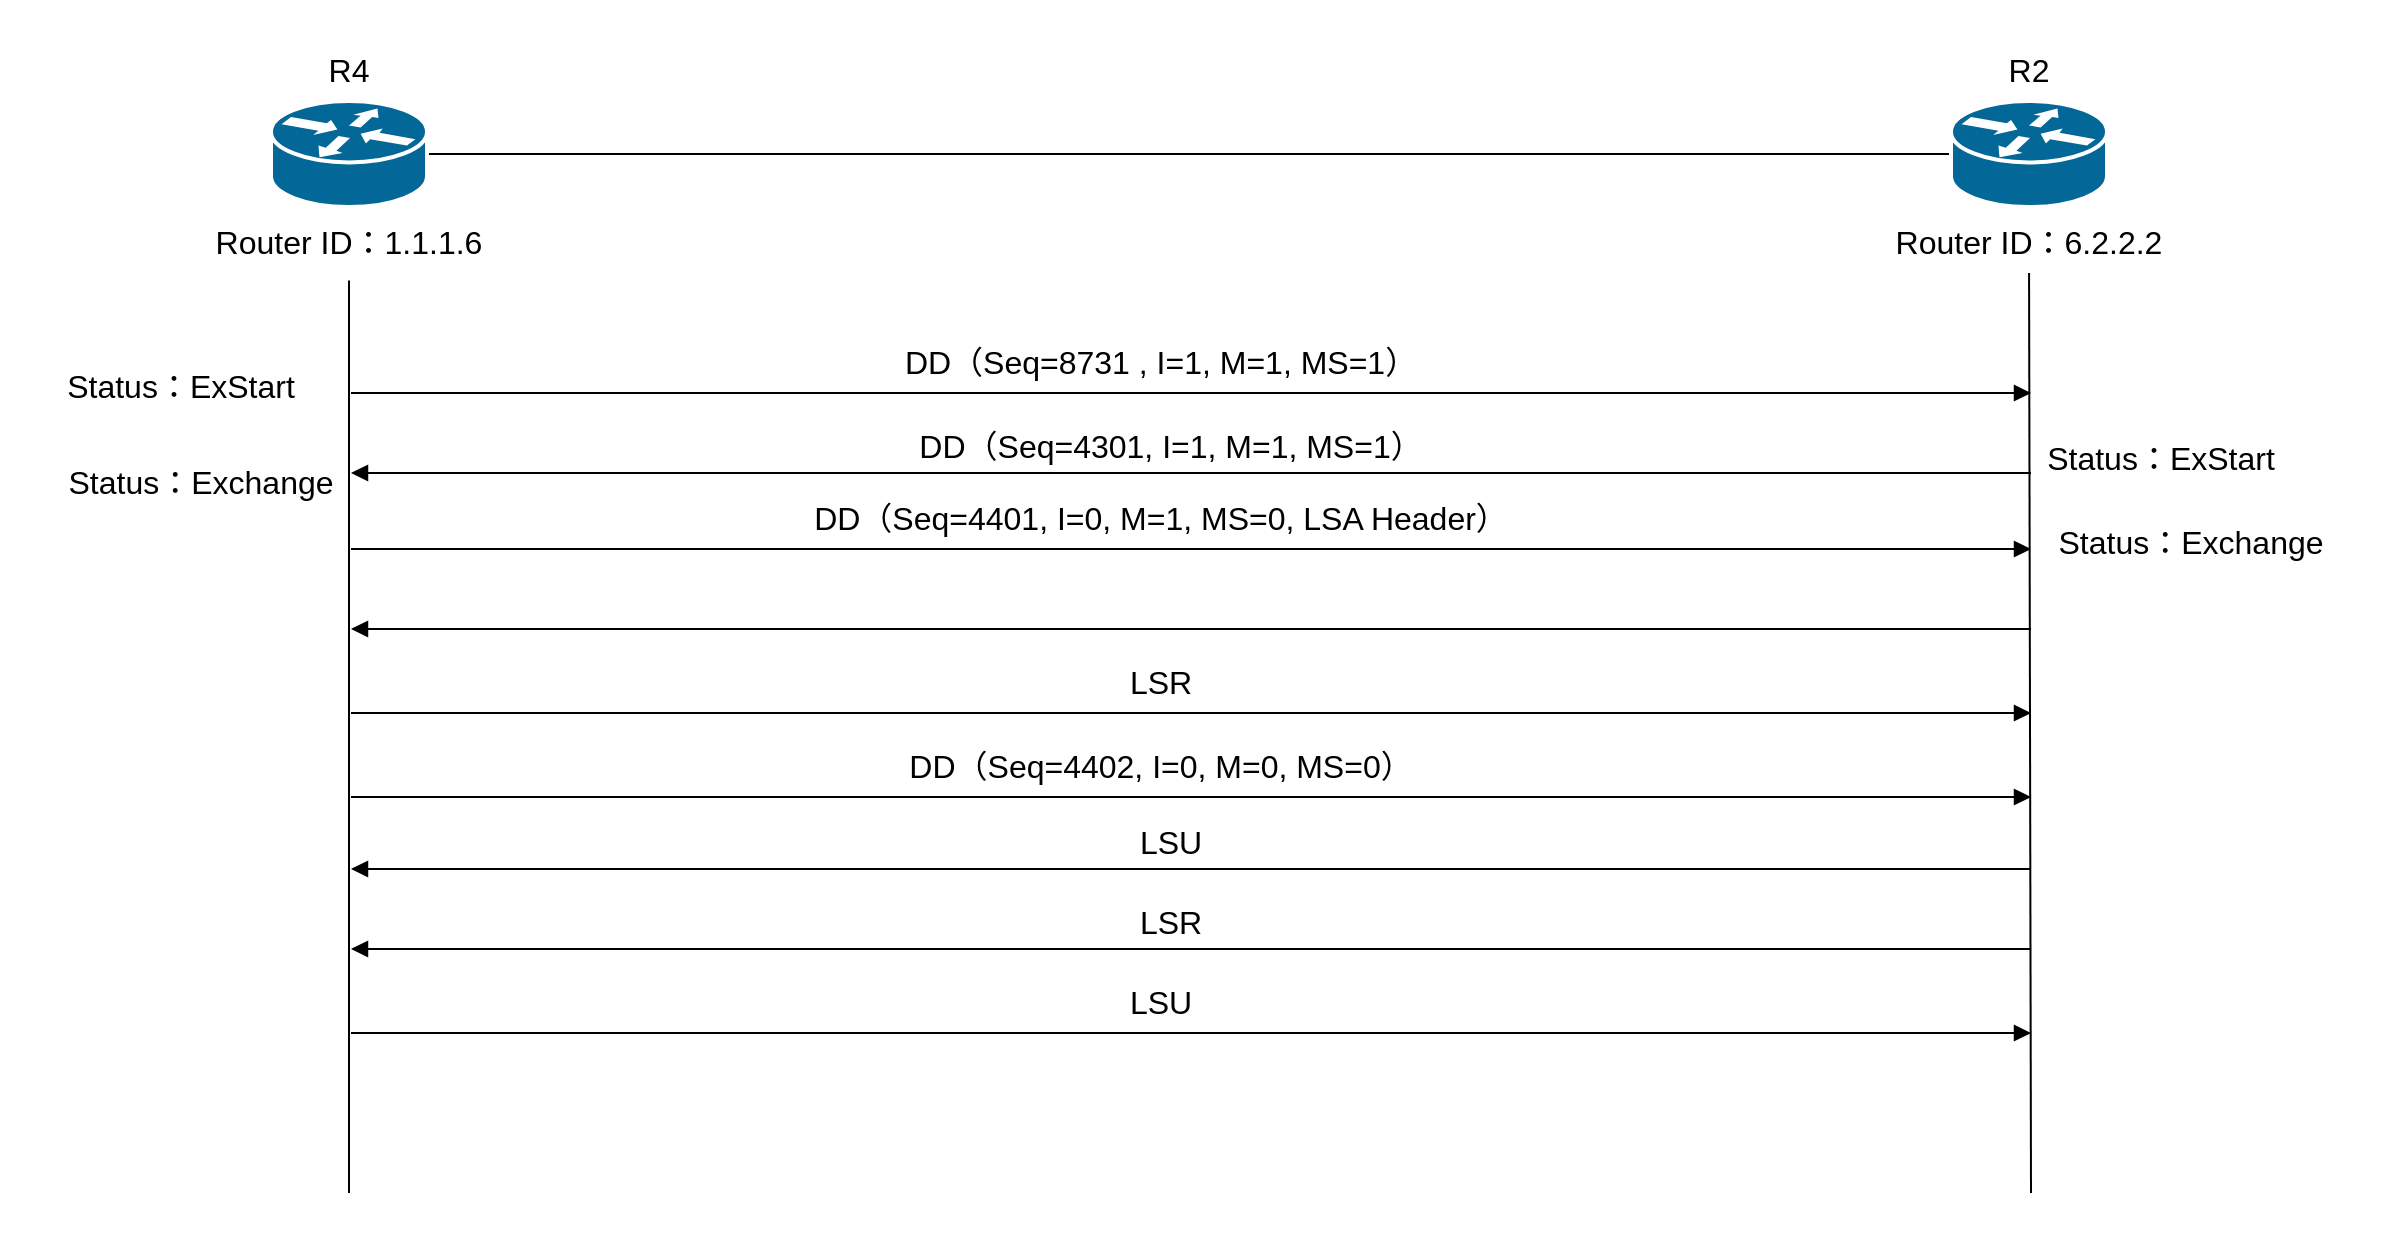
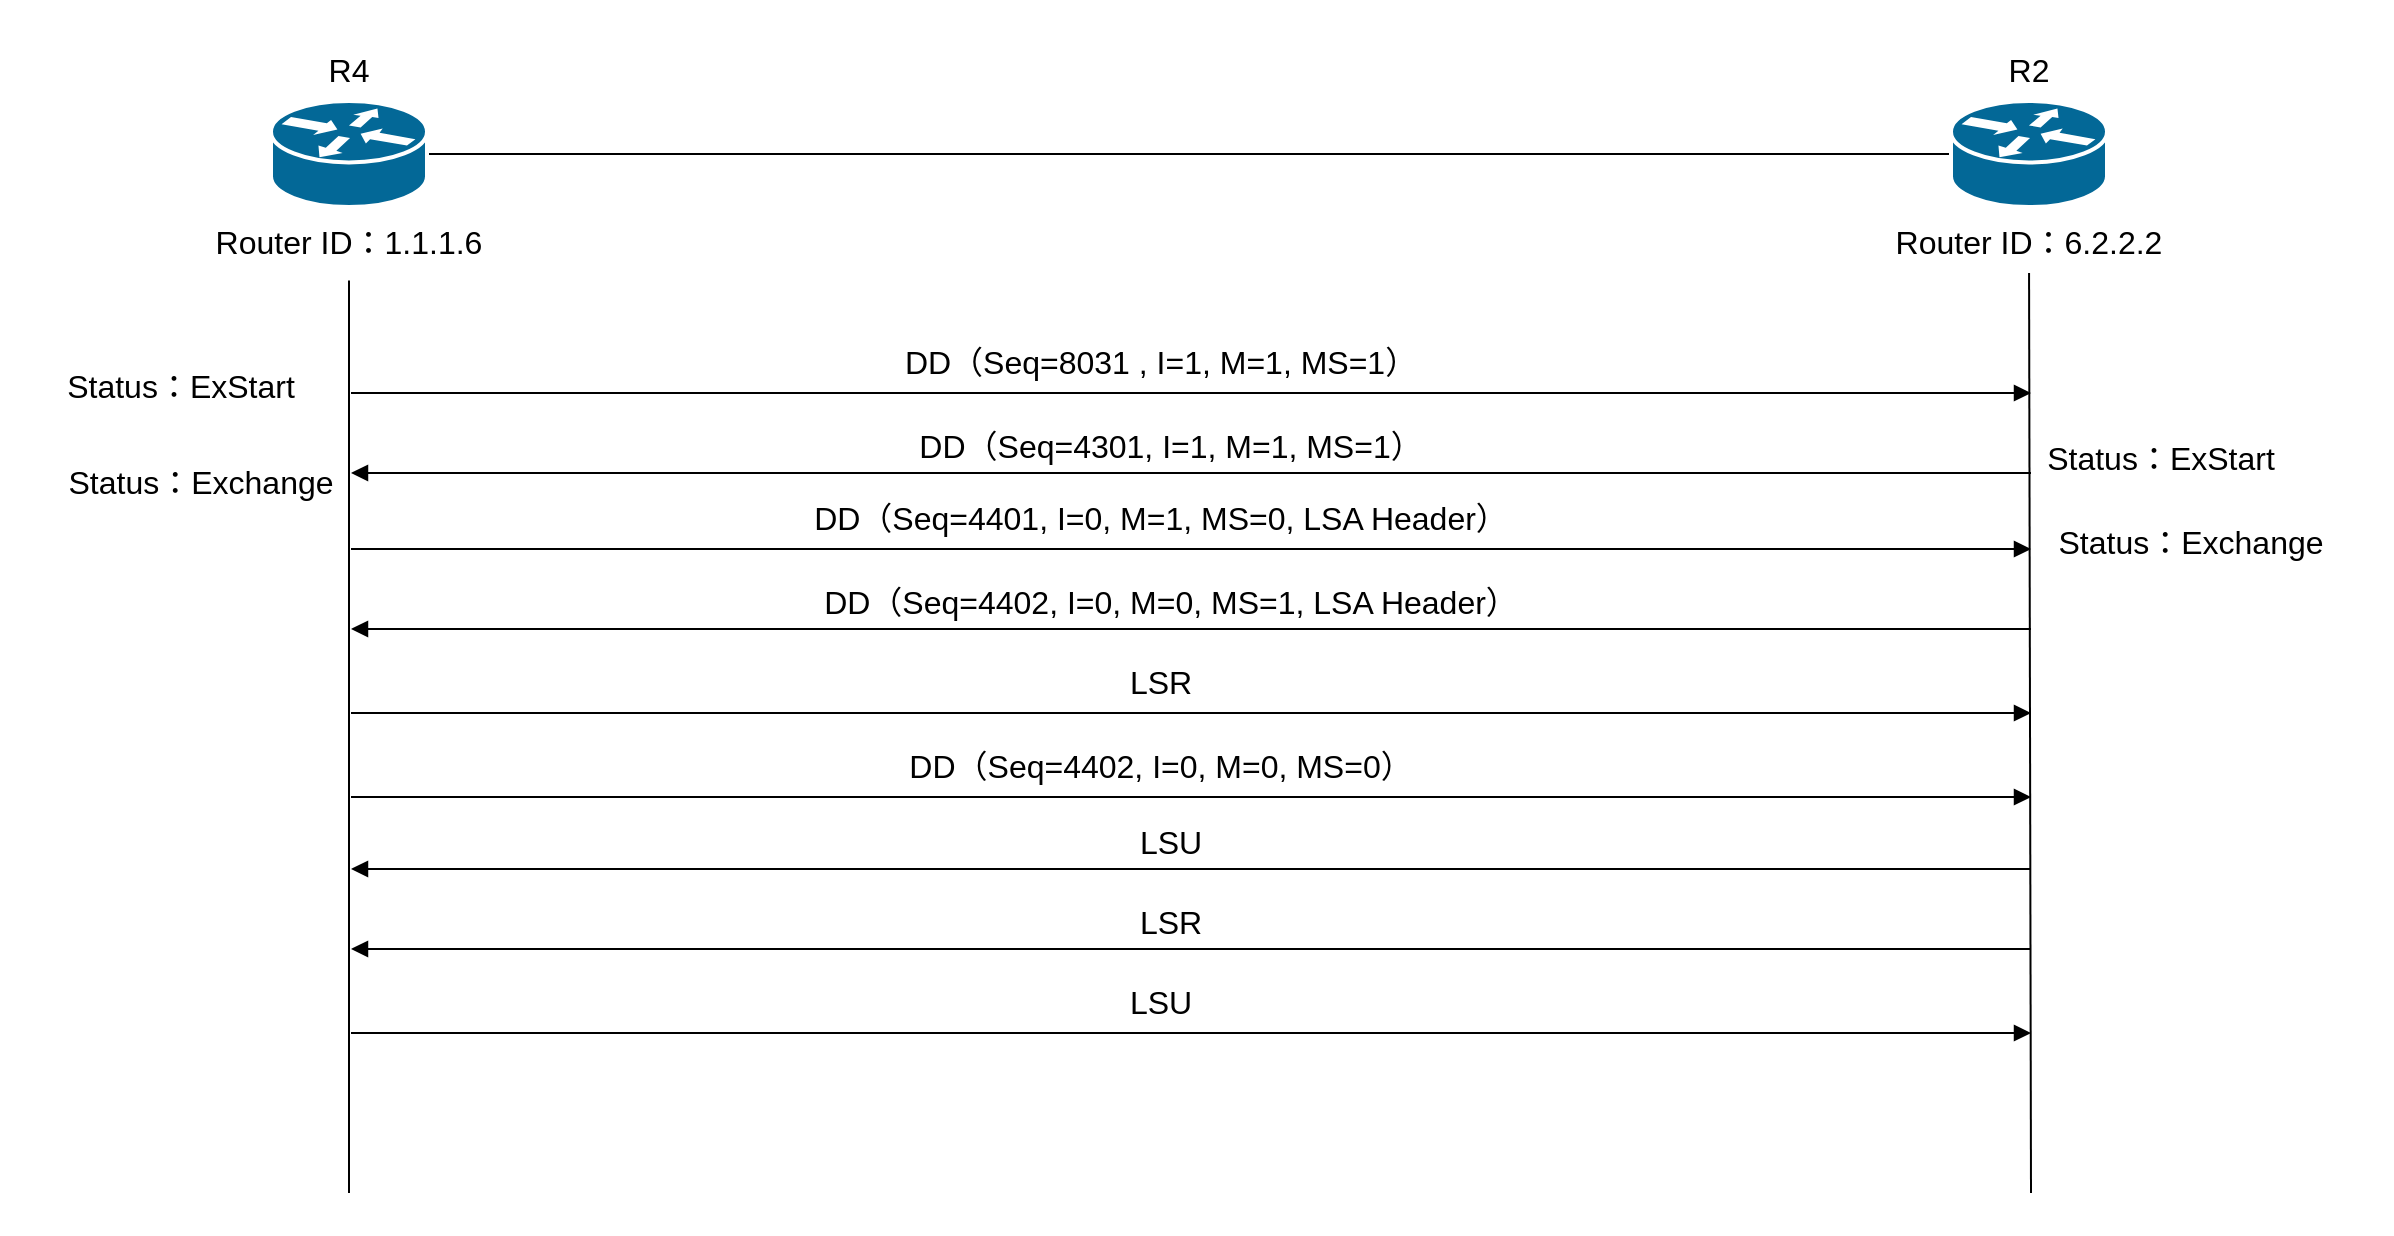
- <mxCell id="14" value="&lt;span style=&quot;font-size: 16px;&quot;&gt;DD（Seq=8731 , I=1, M=1, MS=1）&lt;/span&gt;" style="text;html=1;align=center;verticalAlign=middle;resizable=0;points=[];autosize=1;strokeColor=none;fillColor=none;" parent="1" vertex="1"><mxGeometry x="440" y="166" width="280" height="30" as="geometry" /></mxCell>
+ <mxCell id="14" value="&lt;span style=&quot;font-size: 16px;&quot;&gt;DD（Seq=8031 , I=1, M=1, MS=1）&lt;/span&gt;" style="text;html=1;align=center;verticalAlign=middle;resizable=0;points=[];autosize=1;strokeColor=none;fillColor=none;" parent="1" vertex="1"><mxGeometry x="440" y="166" width="280" height="30" as="geometry" /></mxCell>
+ <mxCell id="27" value="&lt;span style=&quot;font-size: 16px;&quot;&gt;DD（Seq=4402, I=0, M=0, MS=1, LSA Header）&lt;/span&gt;" style="text;html=1;align=center;verticalAlign=middle;resizable=0;points=[];autosize=1;strokeColor=none;fillColor=none;" parent="1" vertex="1"><mxGeometry x="400" y="286" width="370" height="30" as="geometry" /></mxCell>
